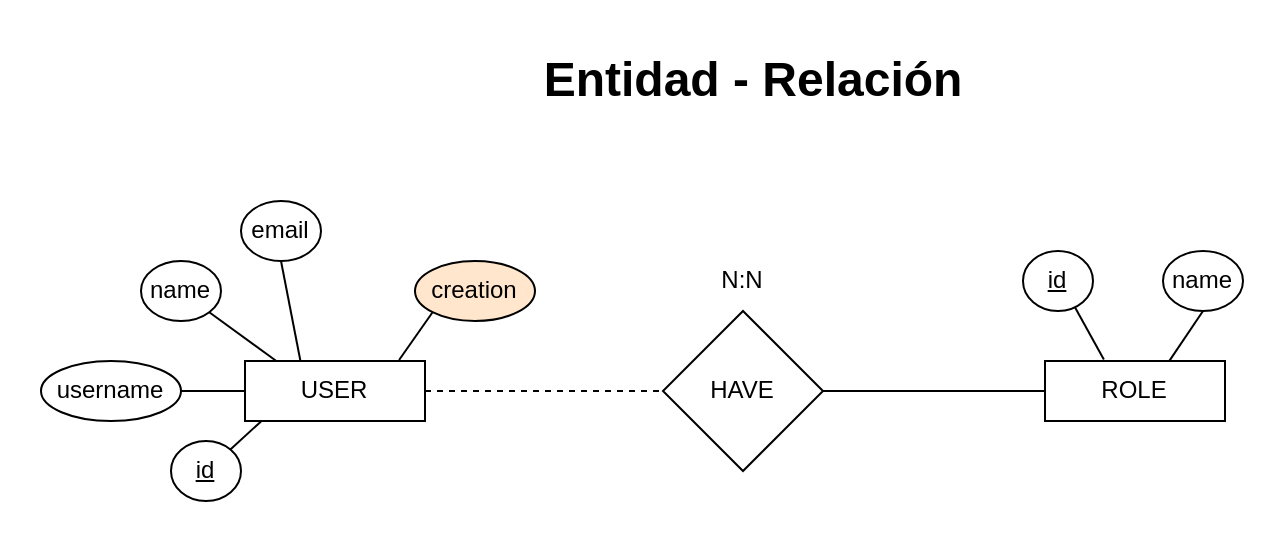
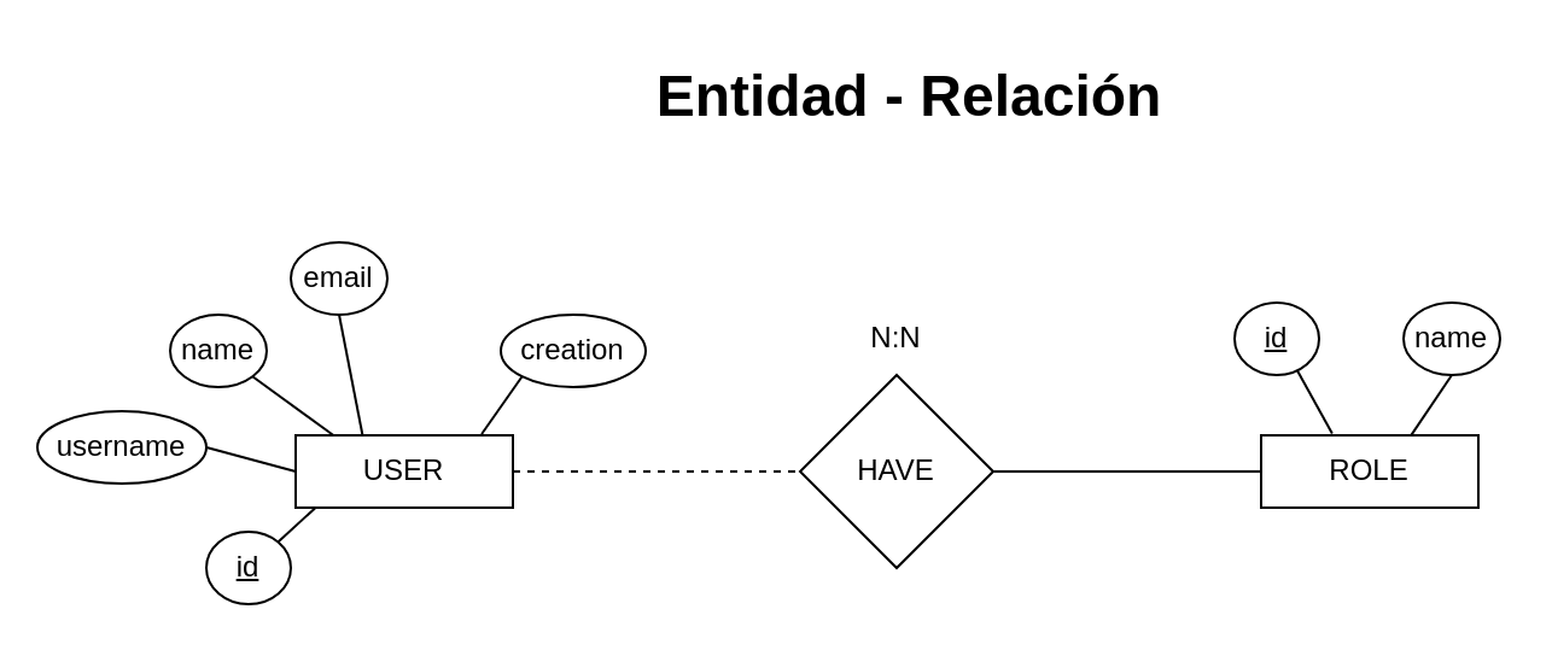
- <mxCell id="12" value="creation" style="ellipse;whiteSpace=wrap;html=1;fontStyle=0;fillColor=#ffe6cc;" vertex="1" parent="1"><mxGeometry x="207" y="130" width="60" height="30" as="geometry" /></mxCell>
+ <mxCell id="12" value="creation" style="ellipse;whiteSpace=wrap;html=1;fontStyle=0" vertex="1" parent="1"><mxGeometry x="207" y="130" width="60" height="30" as="geometry" /></mxCell>
- <mxCell id="7" value="username" style="ellipse;whiteSpace=wrap;html=1;fontStyle=0" vertex="1" parent="1"><mxGeometry x="20" y="180" width="70" height="30" as="geometry" /></mxCell>
+ <mxCell id="7" value="username" style="ellipse;whiteSpace=wrap;html=1;fontStyle=0" vertex="1" parent="1"><mxGeometry x="15" y="170" width="70" height="30" as="geometry" /></mxCell>
